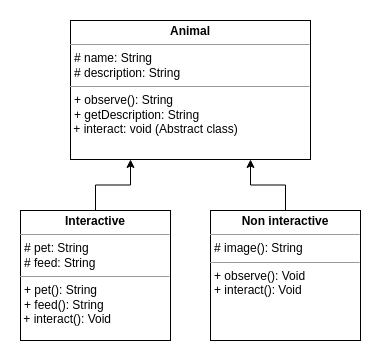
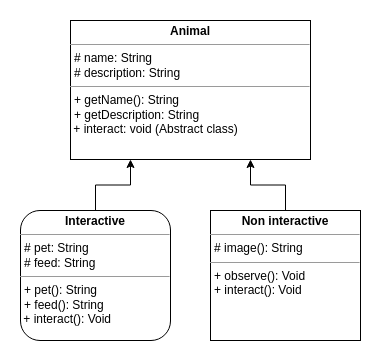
- <mxCell id="2" value="&lt;p style=&quot;margin: 0px ; margin-top: 4px ; text-align: center&quot;&gt;&lt;b&gt;Animal&lt;/b&gt;&lt;/p&gt;&lt;hr size=&quot;1&quot;&gt;&lt;p style=&quot;margin: 0px ; margin-left: 4px&quot;&gt;# name: String&lt;br&gt;&lt;/p&gt;&lt;p style=&quot;margin: 0px ; margin-left: 4px&quot;&gt;# description: String&lt;/p&gt;&lt;hr size=&quot;1&quot;&gt;&lt;p style=&quot;margin: 0px ; margin-left: 4px&quot;&gt;+ observe(): String&lt;/p&gt;&lt;p style=&quot;margin: 0px ; margin-left: 4px&quot;&gt;+ getDescription: String&lt;/p&gt;&lt;div&gt;&amp;nbsp;+ interact: void (Abstract class)&lt;/div&gt;&lt;p style=&quot;margin: 0px ; margin-left: 4px&quot;&gt;&lt;br&gt;&lt;/p&gt;&lt;br&gt;&lt;p style=&quot;margin: 0px ; margin-left: 4px&quot;&gt;&lt;br&gt;&lt;/p&gt;&lt;p style=&quot;margin: 0px ; margin-left: 4px&quot;&gt;&lt;br&gt;&lt;/p&gt;&lt;p style=&quot;margin: 0px ; margin-left: 4px&quot;&gt;&lt;br&gt;&lt;/p&gt;" style="verticalAlign=top;align=left;overflow=fill;fontSize=12;fontFamily=Helvetica;html=1;" parent="1" vertex="1"><mxGeometry x="70" y="20" width="240" height="139" as="geometry" /></mxCell>
+ <mxCell id="2" value="&lt;p style=&quot;margin: 0px ; margin-top: 4px ; text-align: center&quot;&gt;&lt;b&gt;Animal&lt;/b&gt;&lt;/p&gt;&lt;hr size=&quot;1&quot;&gt;&lt;p style=&quot;margin: 0px ; margin-left: 4px&quot;&gt;# name: String&lt;br&gt;&lt;/p&gt;&lt;p style=&quot;margin: 0px ; margin-left: 4px&quot;&gt;# description: String&lt;/p&gt;&lt;hr size=&quot;1&quot;&gt;&lt;p style=&quot;margin: 0px ; margin-left: 4px&quot;&gt;+ getName(): String&lt;/p&gt;&lt;p style=&quot;margin: 0px ; margin-left: 4px&quot;&gt;+ getDescription: String&lt;/p&gt;&lt;div&gt;&amp;nbsp;+ interact: void (Abstract class)&lt;/div&gt;&lt;p style=&quot;margin: 0px ; margin-left: 4px&quot;&gt;&lt;br&gt;&lt;/p&gt;&lt;br&gt;&lt;p style=&quot;margin: 0px ; margin-left: 4px&quot;&gt;&lt;br&gt;&lt;/p&gt;&lt;p style=&quot;margin: 0px ; margin-left: 4px&quot;&gt;&lt;br&gt;&lt;/p&gt;&lt;p style=&quot;margin: 0px ; margin-left: 4px&quot;&gt;&lt;br&gt;&lt;/p&gt;" style="verticalAlign=top;align=left;overflow=fill;fontSize=12;fontFamily=Helvetica;html=1;" parent="1" vertex="1"><mxGeometry x="70" y="20" width="240" height="139" as="geometry" /></mxCell>
- <mxCell id="4" value="&lt;p style=&quot;margin: 0px ; margin-top: 4px ; text-align: center&quot;&gt;&lt;b&gt;Interactive&lt;/b&gt;&lt;/p&gt;&lt;hr size=&quot;1&quot;&gt;&lt;p style=&quot;margin: 0px ; margin-left: 4px&quot;&gt;# pet: String&lt;/p&gt;&lt;p style=&quot;margin: 0px ; margin-left: 4px&quot;&gt;# feed: String&lt;br&gt;&lt;/p&gt;&lt;hr size=&quot;1&quot;&gt;&lt;p style=&quot;margin: 0px ; margin-left: 4px&quot;&gt;+ pet(): String&lt;/p&gt;&lt;p style=&quot;margin: 0px ; margin-left: 4px&quot;&gt;+ feed(): String&lt;/p&gt;&lt;div&gt;&amp;nbsp;+ interact(): Void&lt;br&gt;&lt;/div&gt;" style="verticalAlign=top;align=left;overflow=fill;fontSize=12;fontFamily=Helvetica;html=1;" parent="1" vertex="1"><mxGeometry x="20" y="210" width="150" height="130" as="geometry" /></mxCell>
+ <mxCell id="4" value="&lt;p style=&quot;margin: 0px ; margin-top: 4px ; text-align: center&quot;&gt;&lt;b&gt;Interactive&lt;/b&gt;&lt;/p&gt;&lt;hr size=&quot;1&quot;&gt;&lt;p style=&quot;margin: 0px ; margin-left: 4px&quot;&gt;# pet: String&lt;/p&gt;&lt;p style=&quot;margin: 0px ; margin-left: 4px&quot;&gt;# feed: String&lt;br&gt;&lt;/p&gt;&lt;hr size=&quot;1&quot;&gt;&lt;p style=&quot;margin: 0px ; margin-left: 4px&quot;&gt;+ pet(): String&lt;/p&gt;&lt;p style=&quot;margin: 0px ; margin-left: 4px&quot;&gt;+ feed(): String&lt;/p&gt;&lt;div&gt;&amp;nbsp;+ interact(): Void&lt;br&gt;&lt;/div&gt;" style="verticalAlign=top;align=left;overflow=fill;fontSize=12;fontFamily=Helvetica;html=1;rounded=1;" parent="1" vertex="1"><mxGeometry x="20" y="210" width="150" height="130" as="geometry" /></mxCell>
